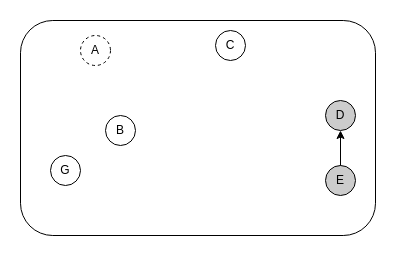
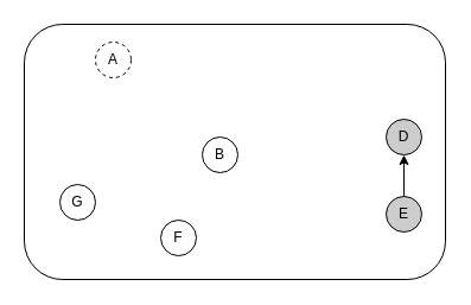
- <mxCell id="7" value="C" style="ellipse;whiteSpace=wrap;html=1;aspect=fixed;" vertex="1" parent="1"><mxGeometry x="215" y="30" width="30" height="30" as="geometry" /></mxCell>
- <mxCell id="5" value="B" style="ellipse;whiteSpace=wrap;html=1;aspect=fixed;" vertex="1" parent="1"><mxGeometry x="105" y="115" width="30" height="30" as="geometry" /></mxCell>
+ <mxCell id="5" value="B" style="ellipse;whiteSpace=wrap;html=1;aspect=fixed;" vertex="1" parent="1"><mxGeometry x="170" y="115" width="30" height="30" as="geometry" /></mxCell>
+ <mxCell id="6" value="F" style="ellipse;whiteSpace=wrap;html=1;aspect=fixed;" vertex="1" parent="1"><mxGeometry x="135" y="185" width="30" height="30" as="geometry" /></mxCell>
